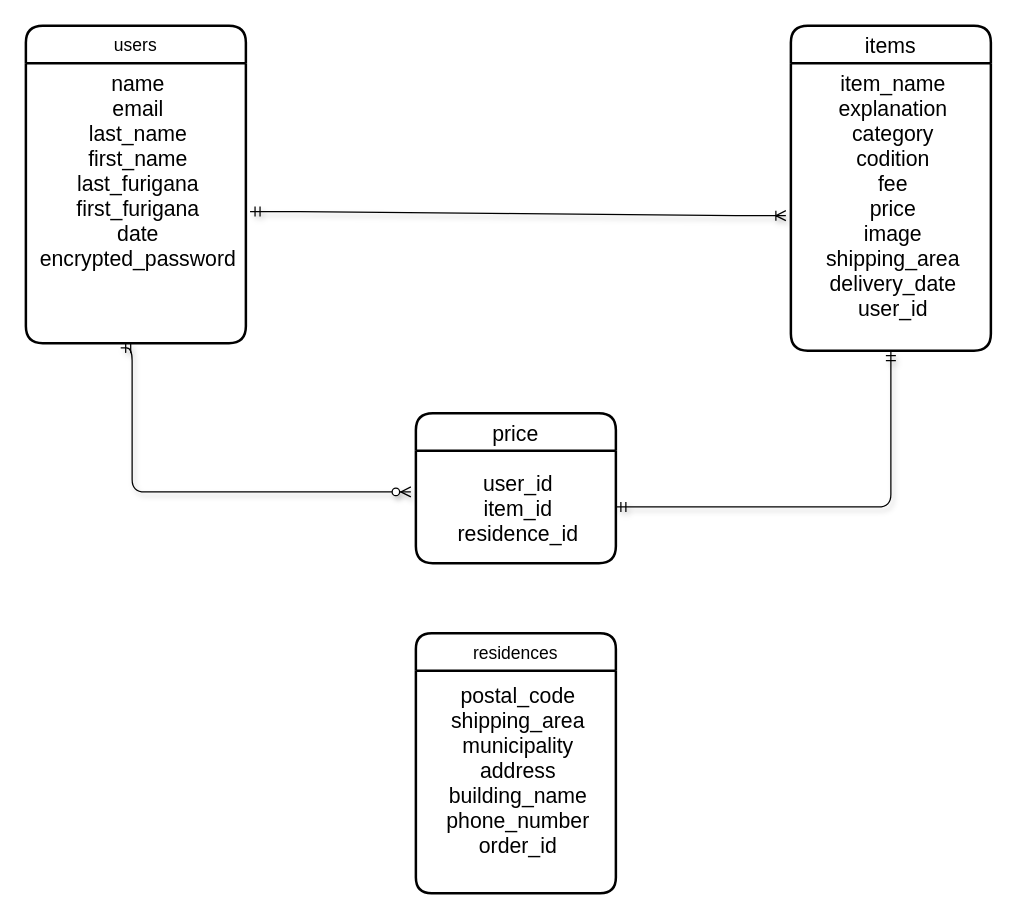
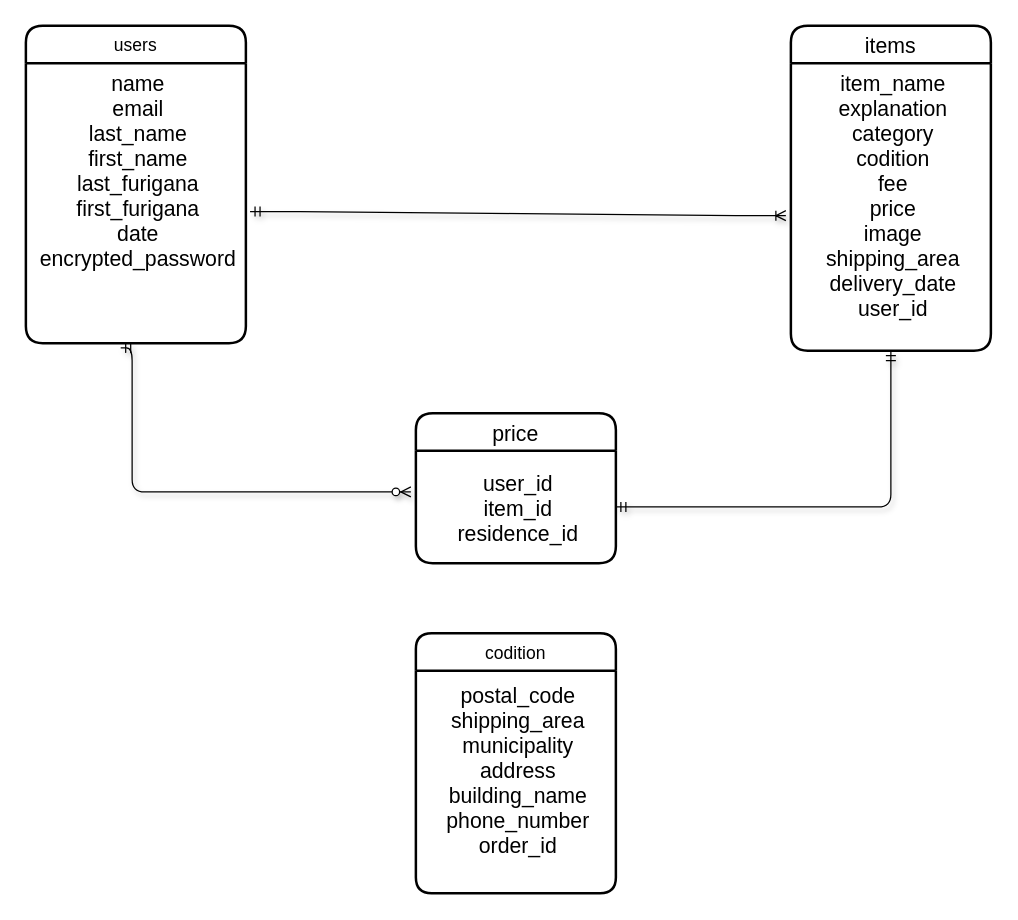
- <mxCell id="11" value="residences" style="swimlane;childLayout=stackLayout;horizontal=1;startSize=30;horizontalStack=0;rounded=1;fontSize=14;fontStyle=0;strokeWidth=2;resizeParent=0;resizeLast=1;shadow=0;dashed=0;align=center;arcSize=14;verticalAlign=middle;" parent="1" vertex="1"><mxGeometry x="332" y="506" width="160" height="208" as="geometry" /></mxCell>
+ <mxCell id="11" value="codition" style="swimlane;childLayout=stackLayout;horizontal=1;startSize=30;horizontalStack=0;rounded=1;fontSize=14;fontStyle=0;strokeWidth=2;resizeParent=0;resizeLast=1;shadow=0;dashed=0;align=center;arcSize=14;verticalAlign=middle;" parent="1" vertex="1"><mxGeometry x="332" y="506" width="160" height="208" as="geometry" /></mxCell>
